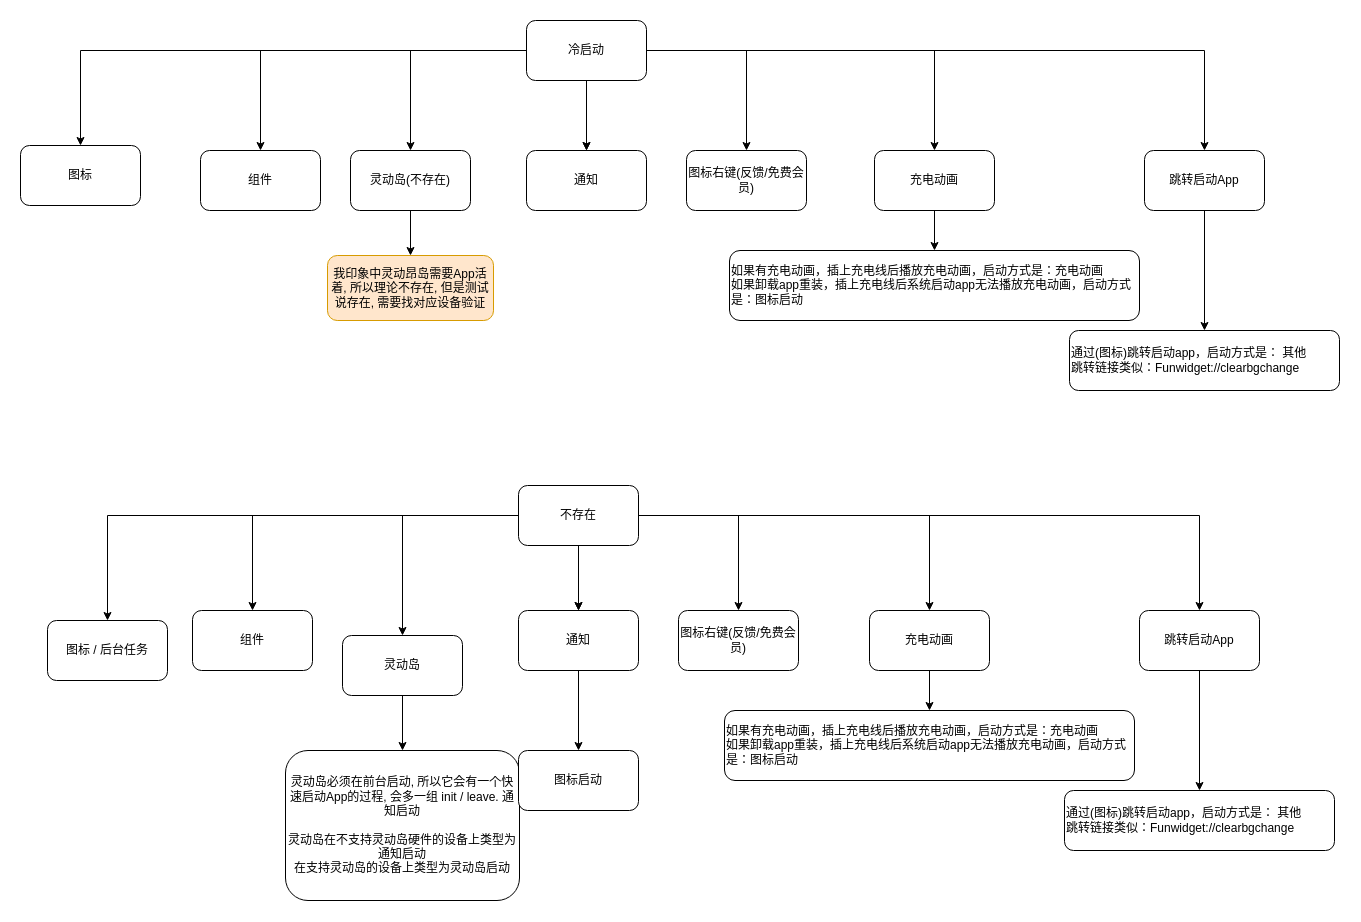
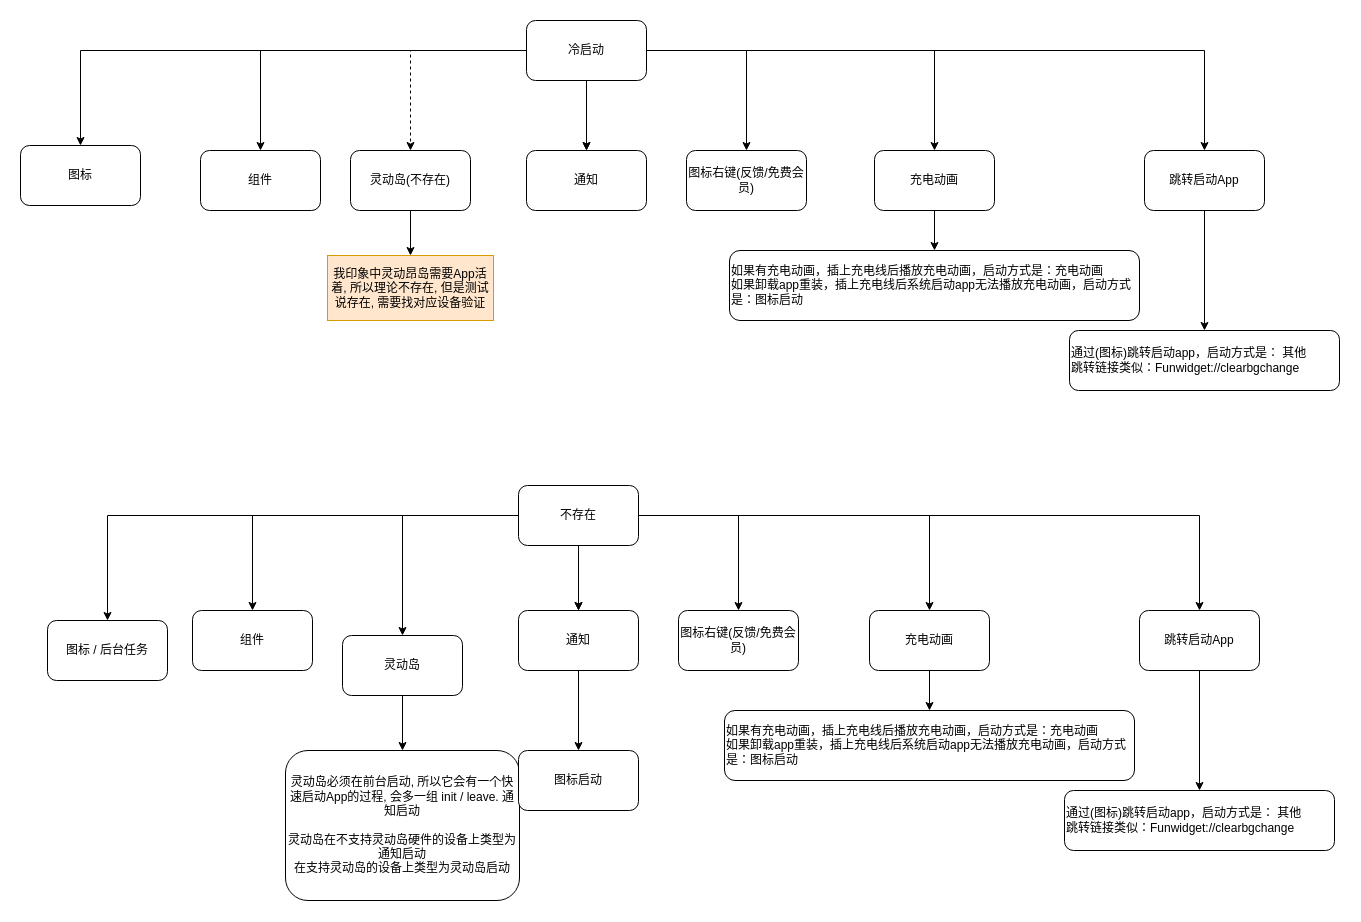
- <mxCell id="5" value="" style="edgeStyle=orthogonalEdgeStyle;rounded=0;orthogonalLoop=1;jettySize=auto;html=1;" parent="1" source="10" target="15" edge="1"><mxGeometry relative="1" as="geometry" /></mxCell>
+ <mxCell id="5" value="" style="edgeStyle=orthogonalEdgeStyle;rounded=0;orthogonalLoop=1;jettySize=auto;html=1;dashed=1;" parent="1" source="10" target="15" edge="1"><mxGeometry relative="1" as="geometry" /></mxCell>
- <mxCell id="47" value="我印象中灵动昂岛需要App活着, 所以理论不存在, 但是测试说存在, 需要找对应设备验证" style="whiteSpace=wrap;html=1;rounded=1;fillColor=#ffe6cc;strokeColor=#d79b00;" vertex="1" parent="1"><mxGeometry x="327" y="255" width="166" height="65" as="geometry" /></mxCell>
+ <mxCell id="47" value="我印象中灵动昂岛需要App活着, 所以理论不存在, 但是测试说存在, 需要找对应设备验证" style="whiteSpace=wrap;html=1;fillColor=#ffe6cc;strokeColor=#d79b00;rounded=0;" vertex="1" parent="1"><mxGeometry x="327" y="255" width="166" height="65" as="geometry" /></mxCell>
